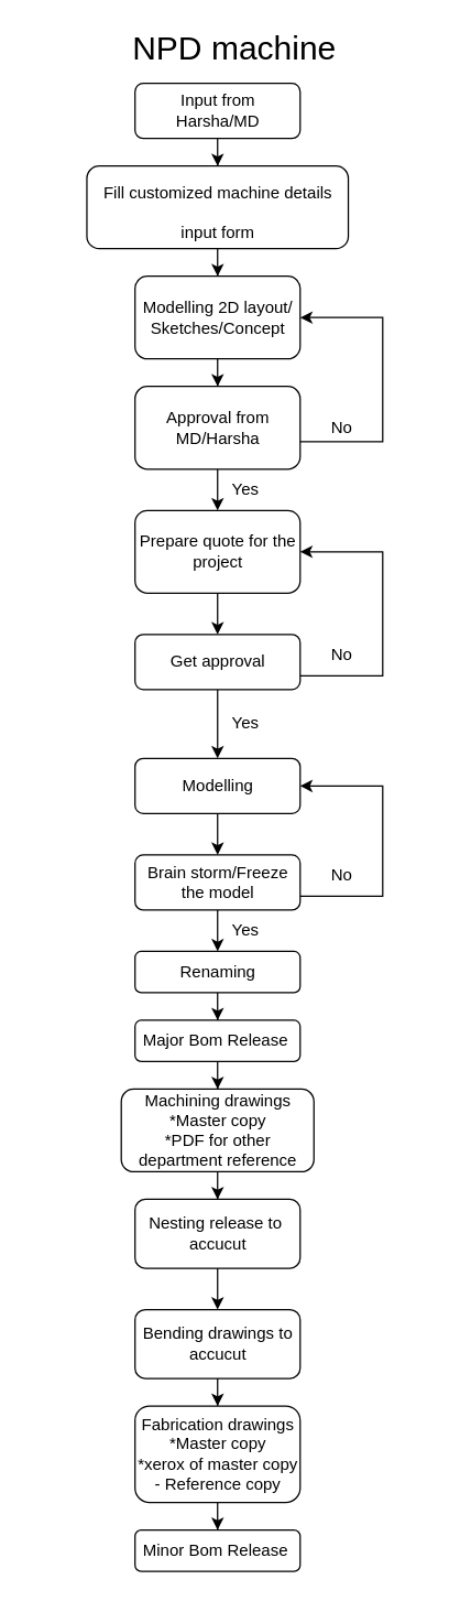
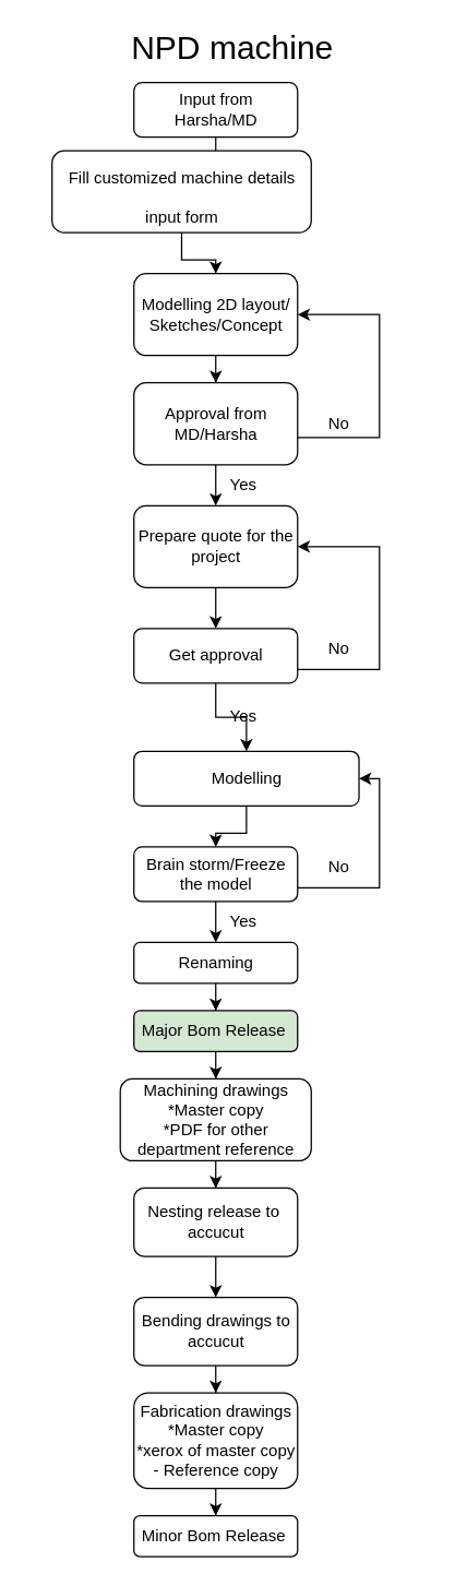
- <mxCell id="6" value="&lt;span style=&quot;font-size: 12px;&quot;&gt;Fill customized machine details input form&lt;/span&gt;" style="rounded=1;whiteSpace=wrap;html=1;fontSize=24;" parent="1" vertex="1"><mxGeometry x="62.5" y="120" width="190" height="60" as="geometry" /></mxCell>
+ <mxCell id="6" value="&lt;span style=&quot;font-size: 12px;&quot;&gt;Fill customized machine details input form&lt;/span&gt;" style="rounded=1;whiteSpace=wrap;html=1;fontSize=24;" parent="1" vertex="1"><mxGeometry x="37.5" y="110" width="190" height="60" as="geometry" /></mxCell>
- <mxCell id="19" value="Modelling" style="rounded=1;whiteSpace=wrap;html=1;fontSize=12;" parent="1" vertex="1"><mxGeometry x="97.5" y="550" width="120" height="40" as="geometry" /></mxCell>
+ <mxCell id="19" value="Modelling" style="rounded=1;whiteSpace=wrap;html=1;fontSize=12;" parent="1" vertex="1"><mxGeometry x="97.5" y="550" width="165" height="40" as="geometry" /></mxCell>
- <mxCell id="22" value="Major Bom Release&amp;nbsp;" style="rounded=1;whiteSpace=wrap;html=1;fontSize=12;" parent="1" vertex="1"><mxGeometry x="97.5" y="740" width="120" height="30" as="geometry" /></mxCell>
+ <mxCell id="22" value="Major Bom Release&amp;nbsp;" style="rounded=1;whiteSpace=wrap;html=1;fontSize=12;fillColor=#d5e8d4;" parent="1" vertex="1"><mxGeometry x="97.5" y="740" width="120" height="30" as="geometry" /></mxCell>
